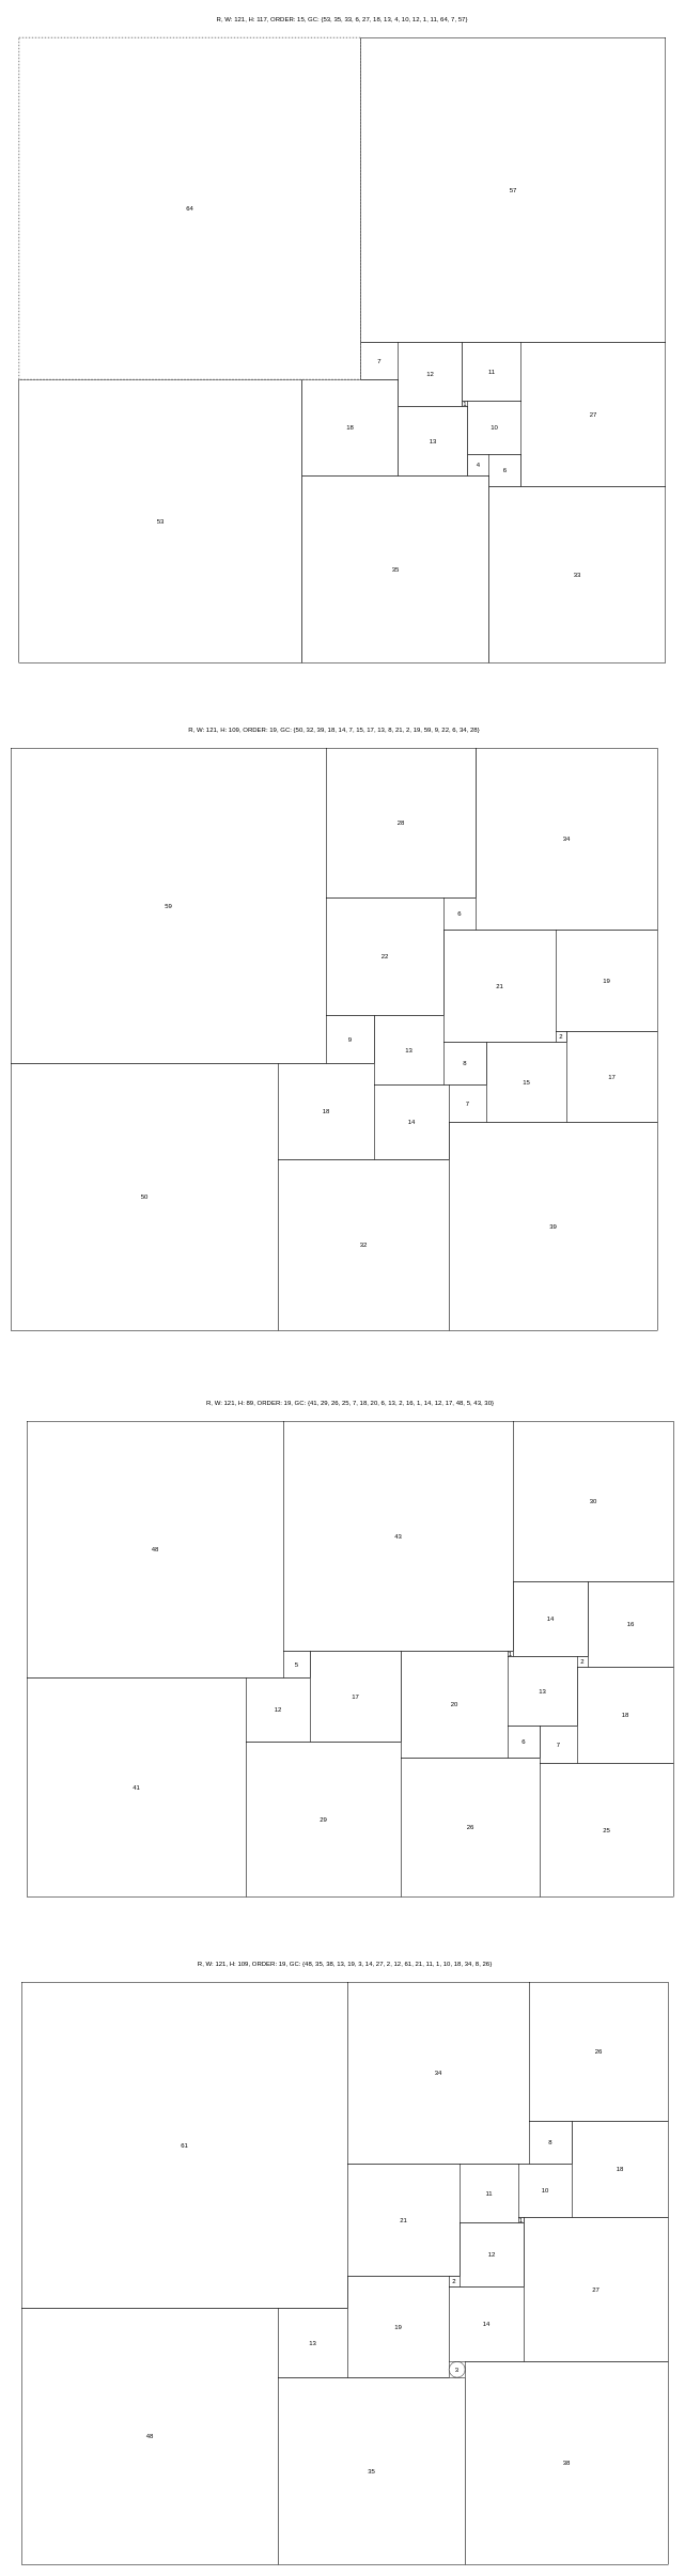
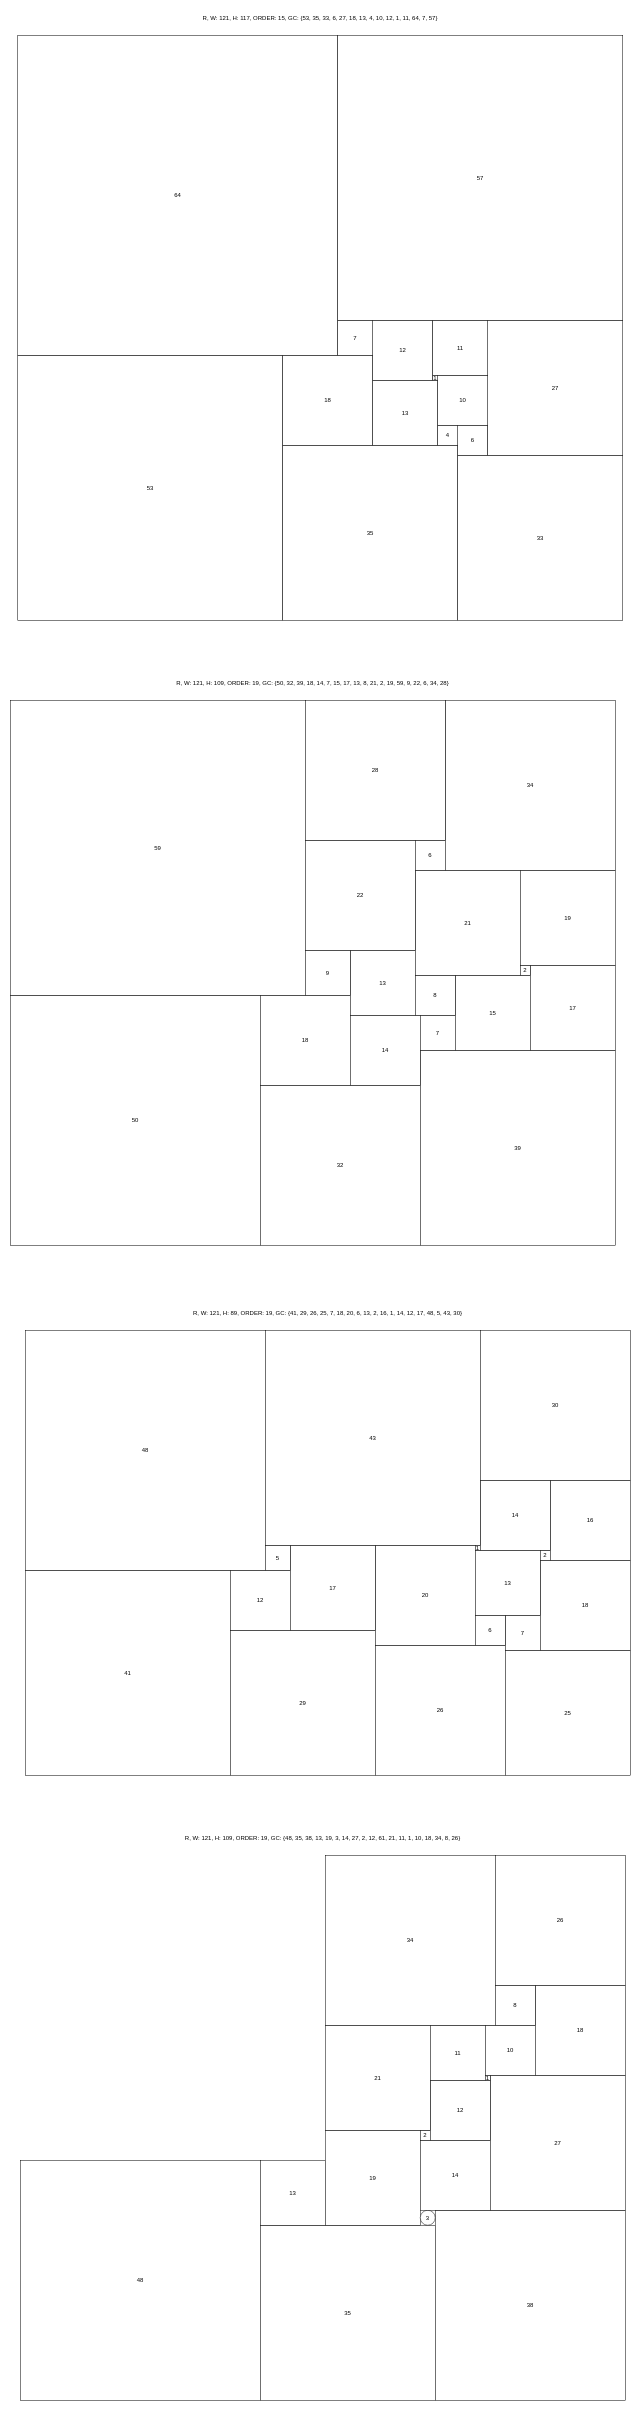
- <mxCell id="19" value="64" style="rounded=0;whiteSpace=wrap;html=1;dashed=1;" parent="6" vertex="1"><mxGeometry width="640" height="640" as="geometry" /></mxCell>
+ <mxCell id="19" value="64" style="rounded=0;whiteSpace=wrap;html=1;" parent="6" vertex="1"><mxGeometry width="640" height="640" as="geometry" /></mxCell>
- <mxCell id="73" value="61" style="rounded=0;whiteSpace=wrap;html=1;" parent="62" vertex="1"><mxGeometry width="610" height="610" as="geometry" /></mxCell>
